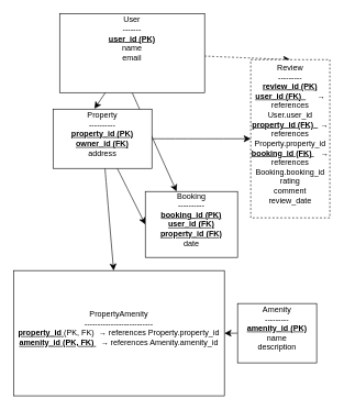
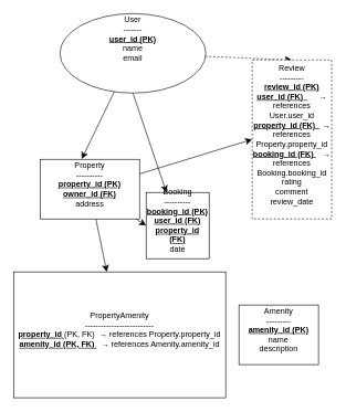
- <mxCell id="4" value="&lt;div&gt;&lt;div&gt;User&lt;/div&gt;&lt;div&gt;-------&lt;/div&gt;&lt;div&gt;&lt;b&gt;&lt;u&gt;user_id (PK)&lt;/u&gt;&lt;/b&gt;&lt;/div&gt;&lt;div&gt;name&lt;/div&gt;&lt;div&gt;email&lt;/div&gt;&lt;/div&gt;&lt;div&gt;&lt;br&gt;&lt;/div&gt;&lt;div&gt;&lt;br&gt;&lt;/div&gt;&lt;div&gt;&lt;br&gt;&lt;/div&gt;" style="rounded=0;whiteSpace=wrap;html=1;" parent="1" vertex="1"><mxGeometry x="90" y="20" width="220" height="120" as="geometry" /></mxCell>
+ <mxCell id="4" value="&lt;div&gt;&lt;div&gt;User&lt;/div&gt;&lt;div&gt;-------&lt;/div&gt;&lt;div&gt;&lt;b&gt;&lt;u&gt;user_id (PK)&lt;/u&gt;&lt;/b&gt;&lt;/div&gt;&lt;div&gt;name&lt;/div&gt;&lt;div&gt;email&lt;/div&gt;&lt;/div&gt;&lt;div&gt;&lt;br&gt;&lt;/div&gt;&lt;div&gt;&lt;br&gt;&lt;/div&gt;&lt;div&gt;&lt;br&gt;&lt;/div&gt;" style="ellipse;whiteSpace=wrap;html=1;" parent="1" vertex="1"><mxGeometry x="90" y="20" width="220" height="120" as="geometry" /></mxCell>
- <mxCell id="8" value="&lt;div&gt;Property&lt;/div&gt;&lt;div&gt;----------&lt;/div&gt;&lt;div&gt;&lt;b&gt;&lt;u&gt;property_id (PK)&lt;/u&gt;&lt;/b&gt;&lt;/div&gt;&lt;div&gt;&lt;b&gt;&lt;u&gt;owner_id (FK)&lt;/u&gt;&lt;/b&gt;&lt;/div&gt;&lt;div&gt;address&lt;/div&gt;&lt;div&gt;&lt;br&gt;&lt;/div&gt;" style="rounded=0;whiteSpace=wrap;html=1;" parent="1" vertex="1"><mxGeometry x="80" y="165" width="150" height="90" as="geometry" /></mxCell>
+ <mxCell id="8" value="&lt;div&gt;Property&lt;/div&gt;&lt;div&gt;----------&lt;/div&gt;&lt;div&gt;&lt;b&gt;&lt;u&gt;property_id (PK)&lt;/u&gt;&lt;/b&gt;&lt;/div&gt;&lt;div&gt;&lt;b&gt;&lt;u&gt;owner_id (FK)&lt;/u&gt;&lt;/b&gt;&lt;/div&gt;&lt;div&gt;address&lt;/div&gt;&lt;div&gt;&lt;br&gt;&lt;/div&gt;" style="rounded=0;whiteSpace=wrap;html=1;" parent="1" vertex="1"><mxGeometry x="60" y="240" width="150" height="90" as="geometry" /></mxCell>
- <mxCell id="9" value="&lt;div&gt;Booking&lt;/div&gt;&lt;div&gt;----------&lt;/div&gt;&lt;div&gt;&lt;b&gt;&lt;u&gt;booking_id (PK)&lt;/u&gt;&lt;/b&gt;&lt;/div&gt;&lt;div&gt;&lt;b&gt;&lt;u&gt;user_id (FK)&lt;/u&gt;&lt;/b&gt;&lt;/div&gt;&lt;div&gt;&lt;b&gt;&lt;u&gt;property_id (FK)&lt;/u&gt;&lt;/b&gt;&lt;/div&gt;&lt;div&gt;date&lt;/div&gt;&lt;div&gt;&lt;br&gt;&lt;/div&gt;" style="rounded=0;whiteSpace=wrap;html=1;" parent="1" vertex="1"><mxGeometry x="220" y="290" width="140" height="100" as="geometry" /></mxCell>
+ <mxCell id="9" value="&lt;div&gt;Booking&lt;/div&gt;&lt;div&gt;----------&lt;/div&gt;&lt;div&gt;&lt;b&gt;&lt;u&gt;booking_id (PK)&lt;/u&gt;&lt;/b&gt;&lt;/div&gt;&lt;div&gt;&lt;b&gt;&lt;u&gt;user_id (FK)&lt;/u&gt;&lt;/b&gt;&lt;/div&gt;&lt;div&gt;&lt;b&gt;&lt;u&gt;property_id (FK)&lt;/u&gt;&lt;/b&gt;&lt;/div&gt;&lt;div&gt;date&lt;/div&gt;&lt;div&gt;&lt;br&gt;&lt;/div&gt;" style="rounded=0;whiteSpace=wrap;html=1;" parent="1" vertex="1"><mxGeometry x="220" y="290" width="95" height="100" as="geometry" /></mxCell>
- <mxCell id="11" style="edgeStyle=none;curved=1;rounded=0;orthogonalLoop=1;jettySize=auto;html=1;entryX=1;entryY=0.5;entryDx=0;entryDy=0;fontSize=12;startSize=8;endSize=8;" edge="1" parent="1" source="12" target="13"><mxGeometry relative="1" as="geometry" /></mxCell>
